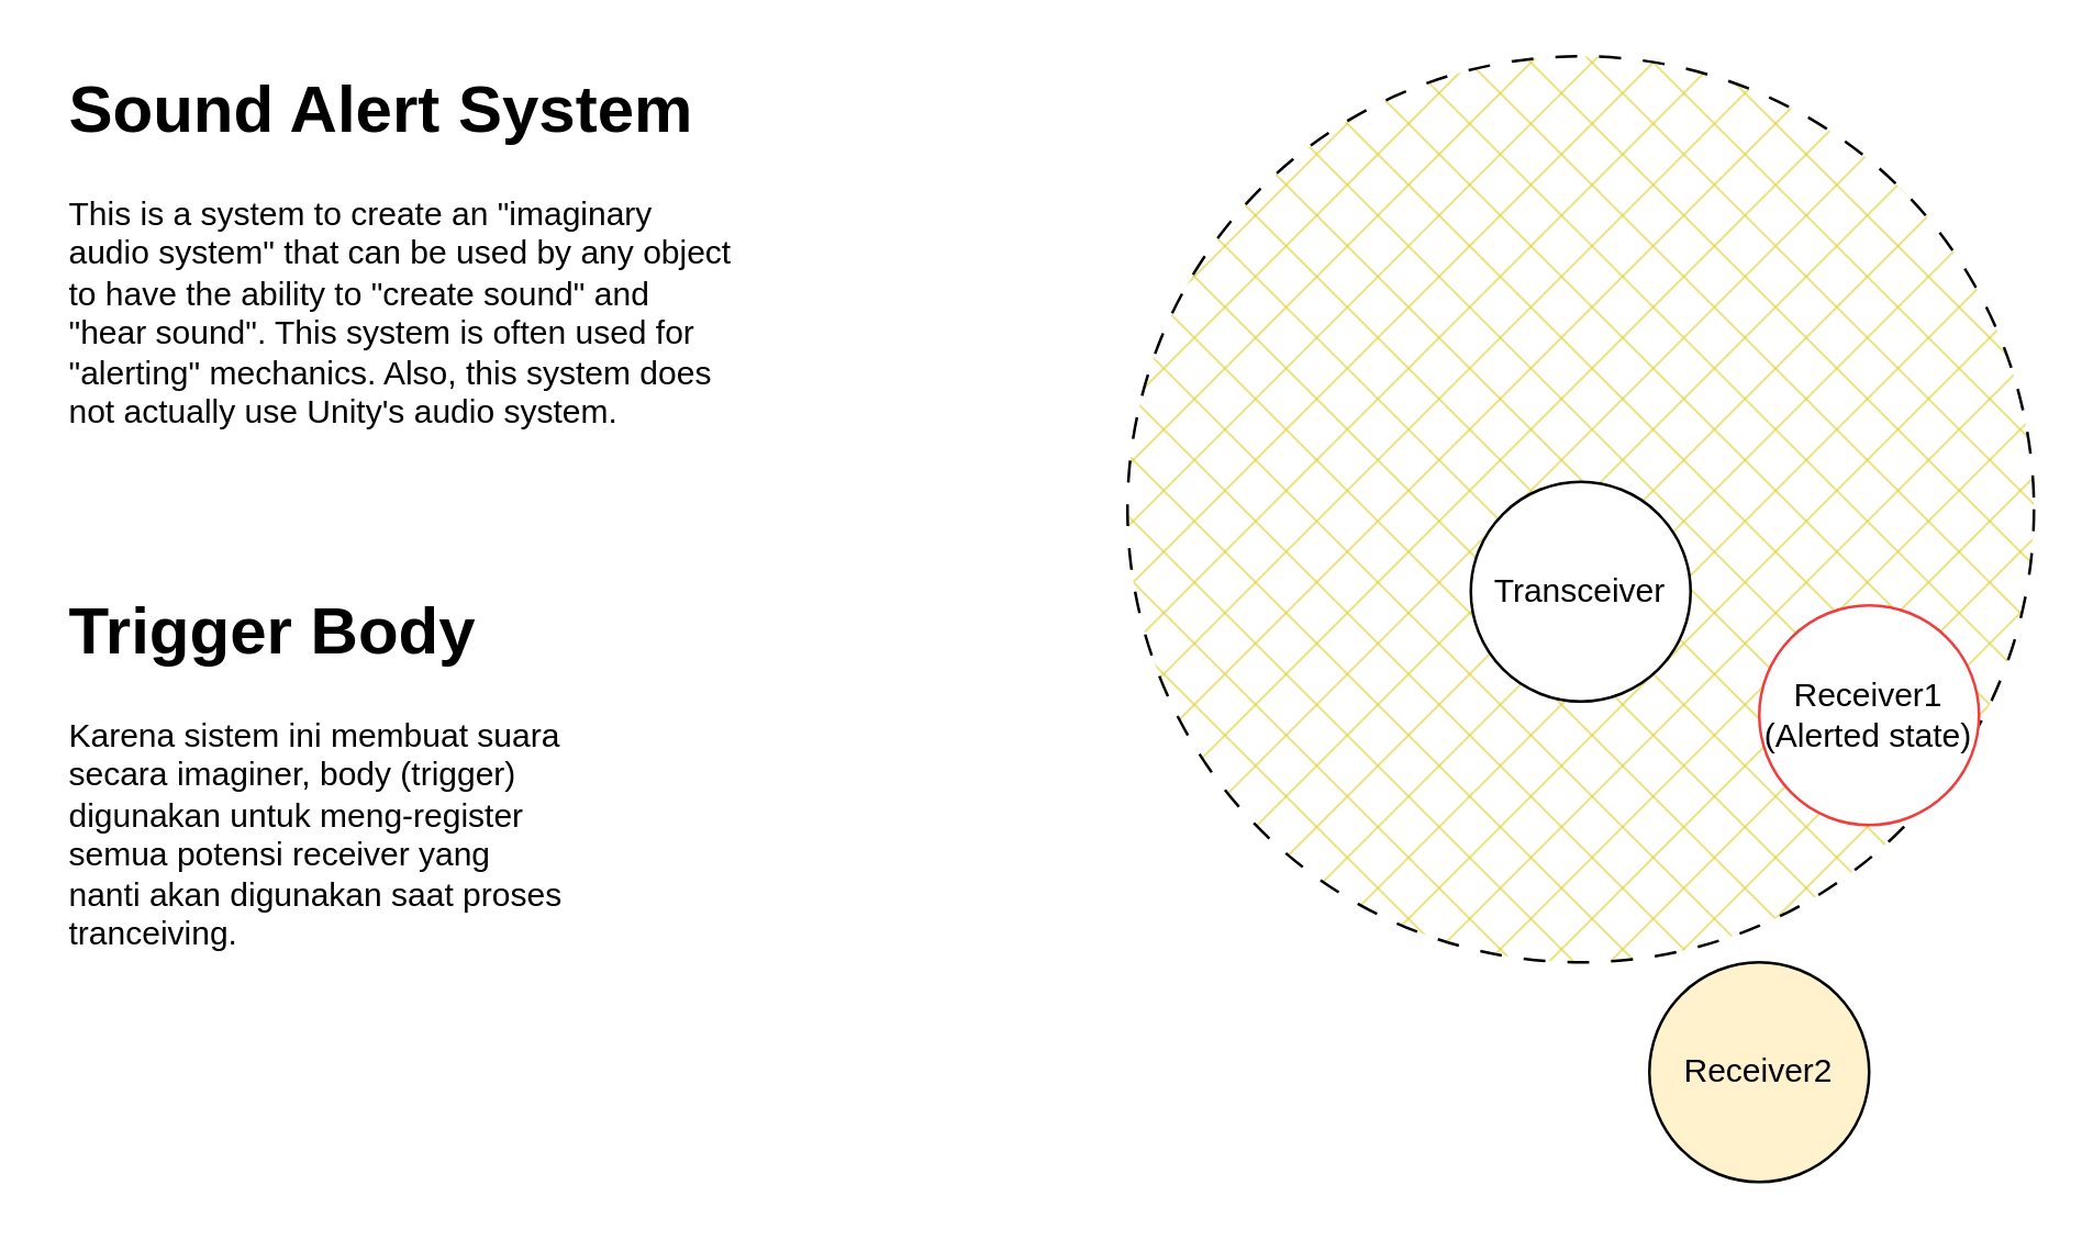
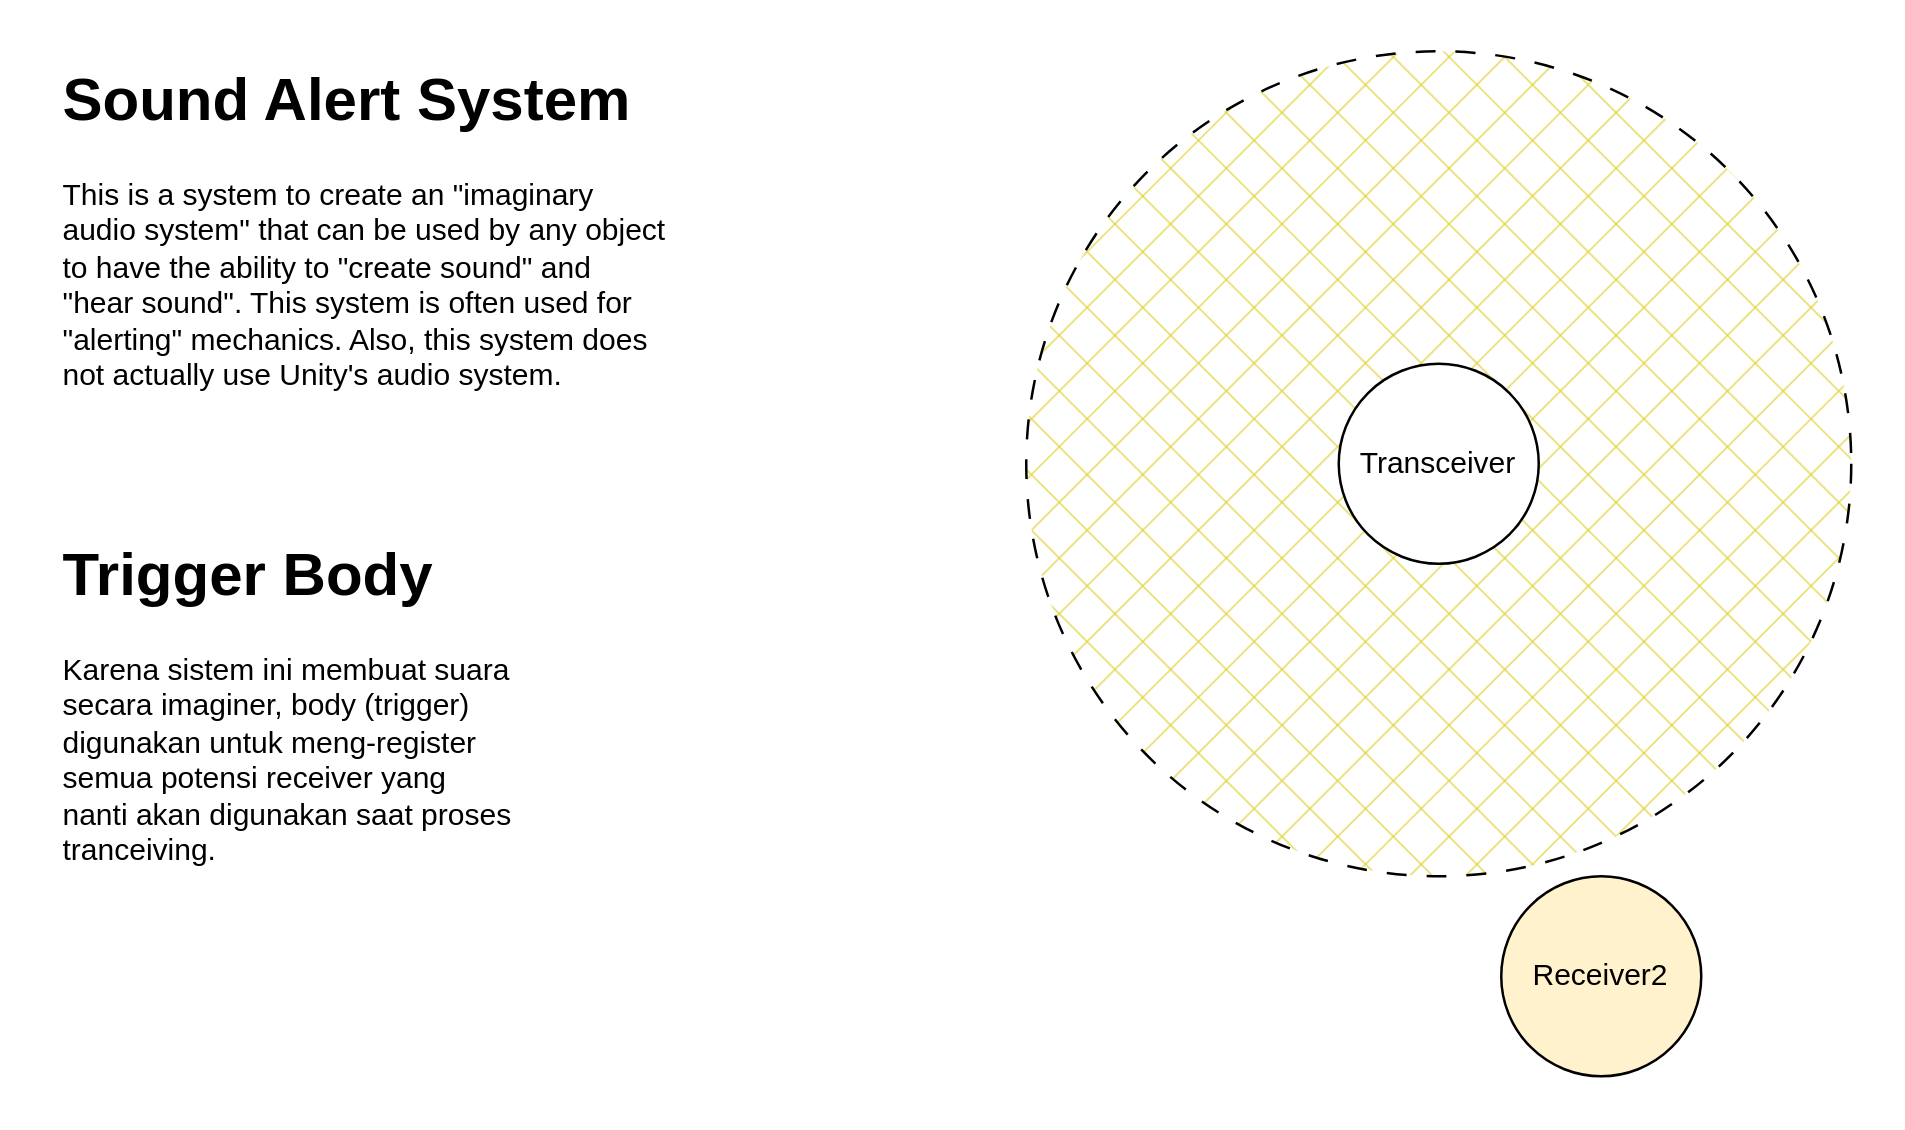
- <mxCell id="4" value="Transceiver" style="ellipse;whiteSpace=wrap;html=1;aspect=fixed;" parent="1" vertex="1"><mxGeometry x="535" y="175" width="80" height="80" as="geometry" /></mxCell>
+ <mxCell id="4" value="Transceiver" style="ellipse;whiteSpace=wrap;html=1;aspect=fixed;" parent="1" vertex="1"><mxGeometry x="535" y="145" width="80" height="80" as="geometry" /></mxCell>
- <mxCell id="3" value="Receiver1&lt;br&gt;(Alerted state)" style="ellipse;whiteSpace=wrap;html=1;aspect=fixed;strokeColor=#F03E3E;" parent="1" vertex="1"><mxGeometry x="640" y="220" width="80" height="80" as="geometry" /></mxCell>
